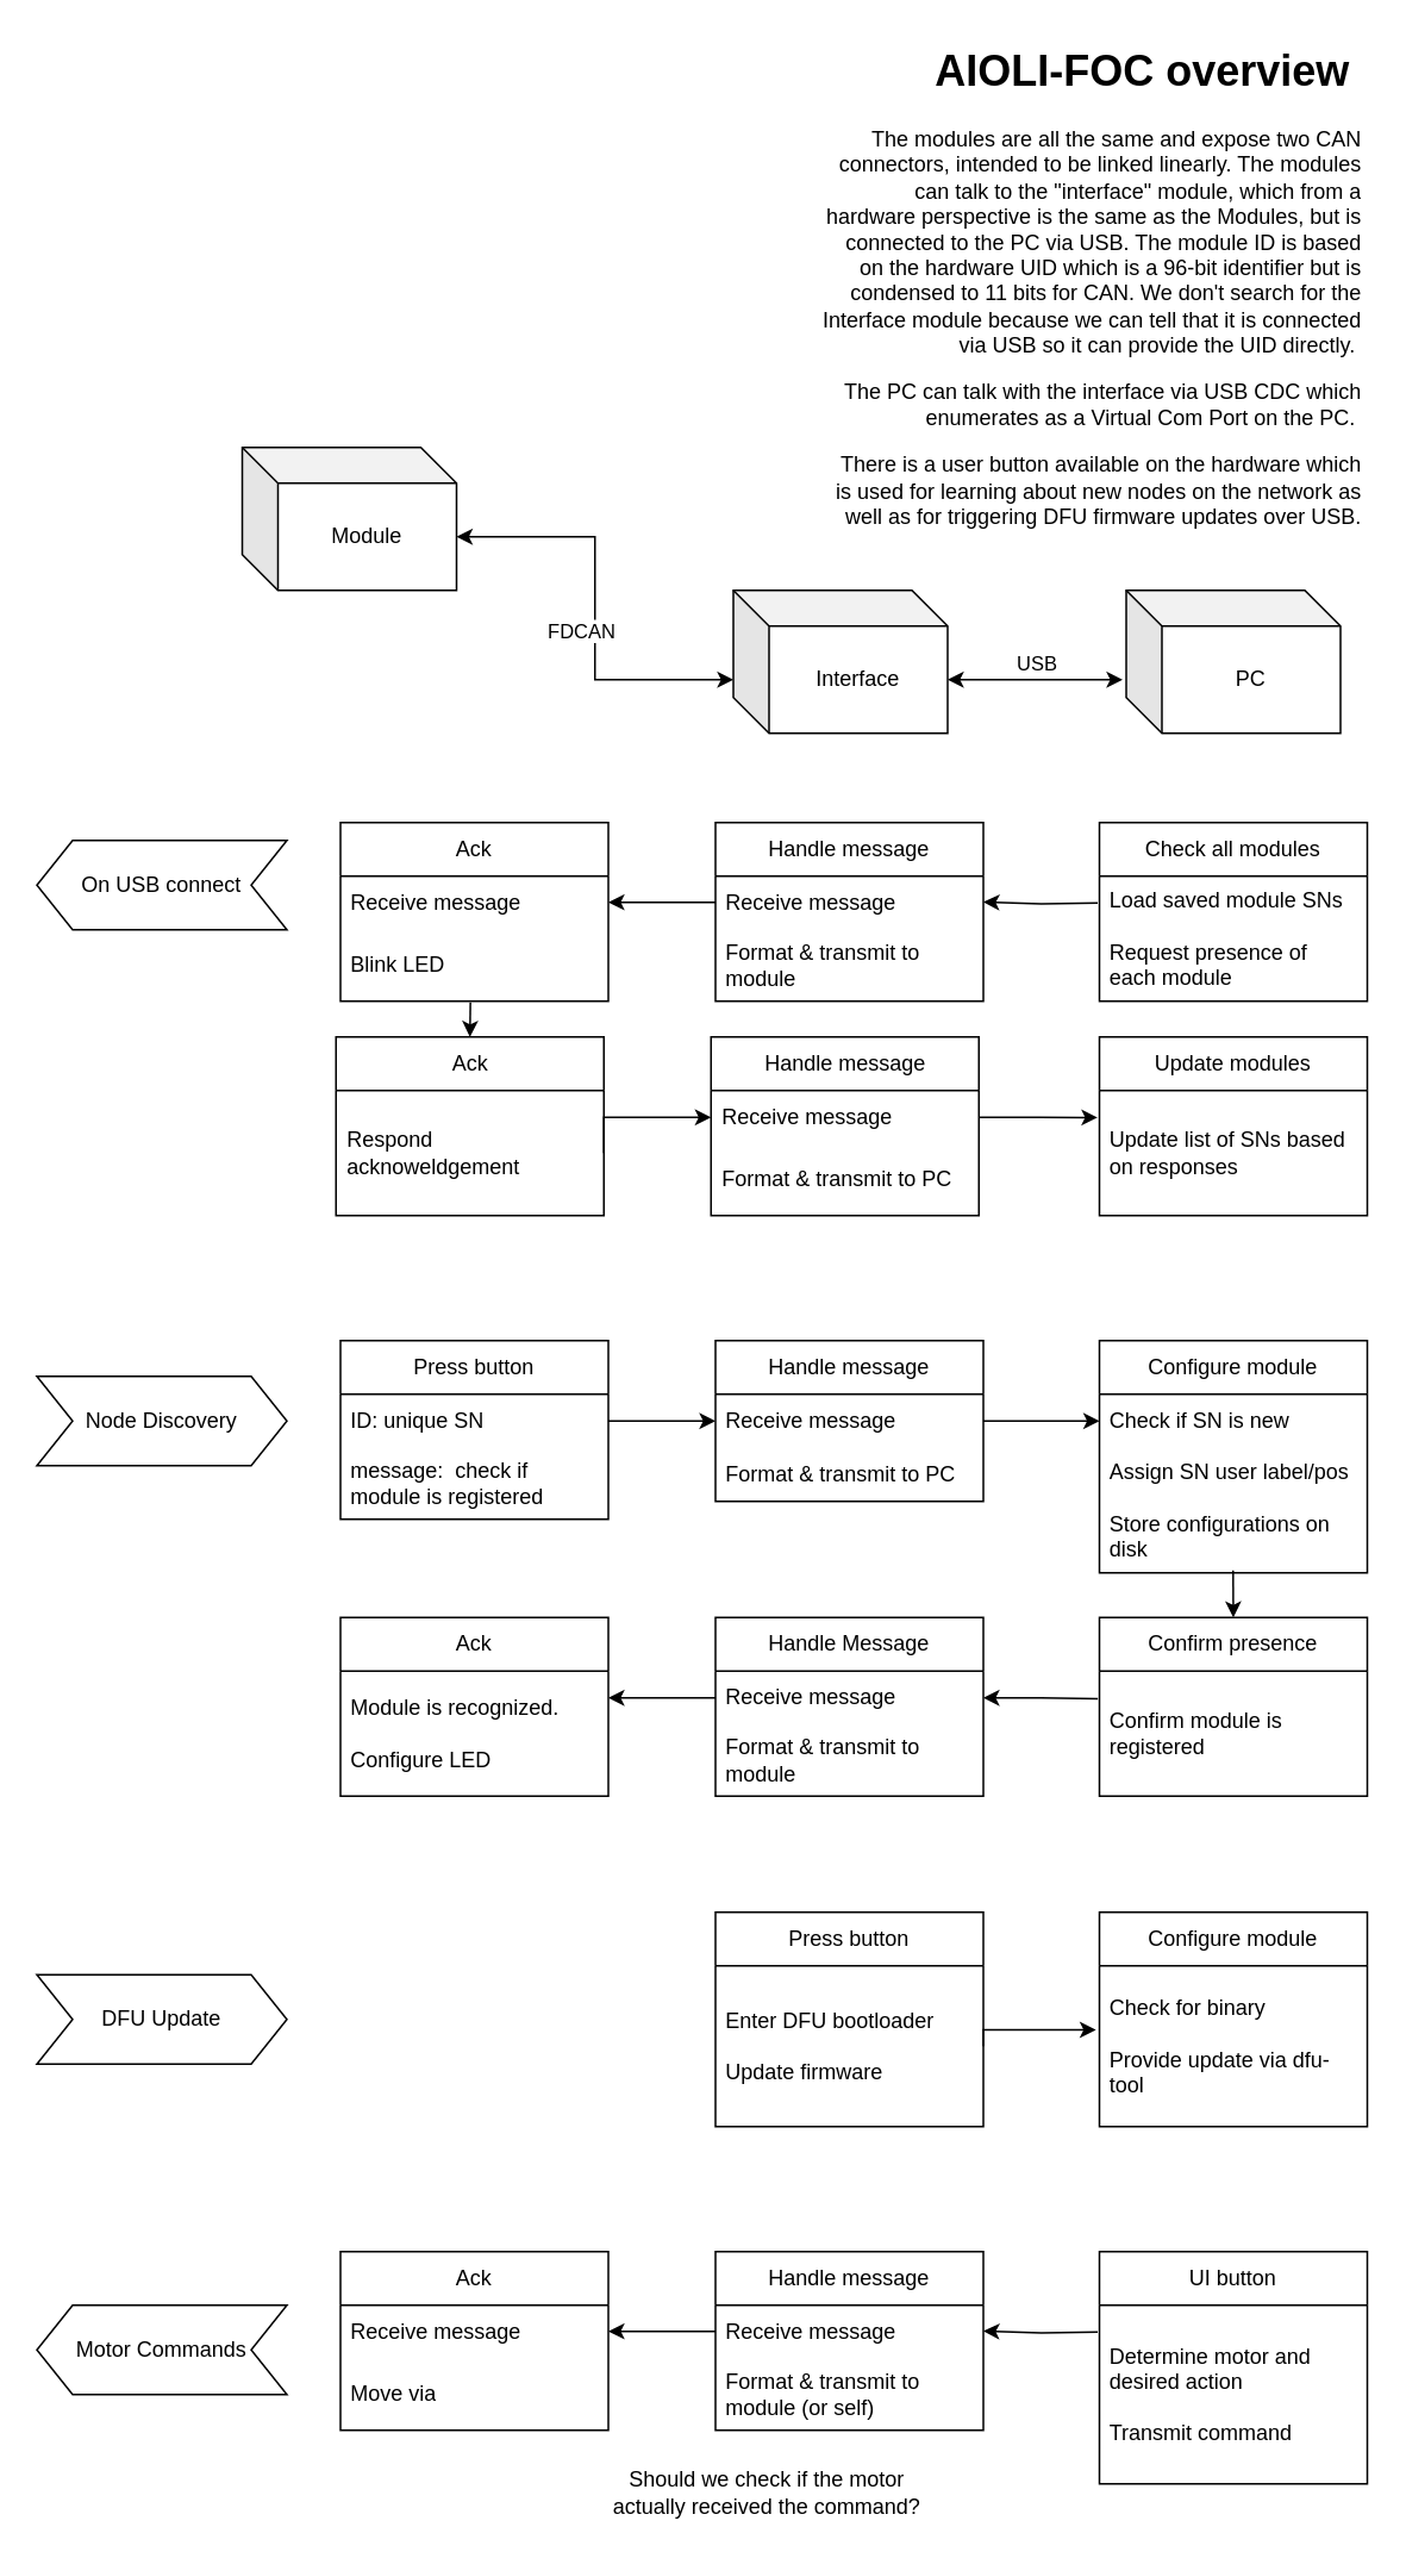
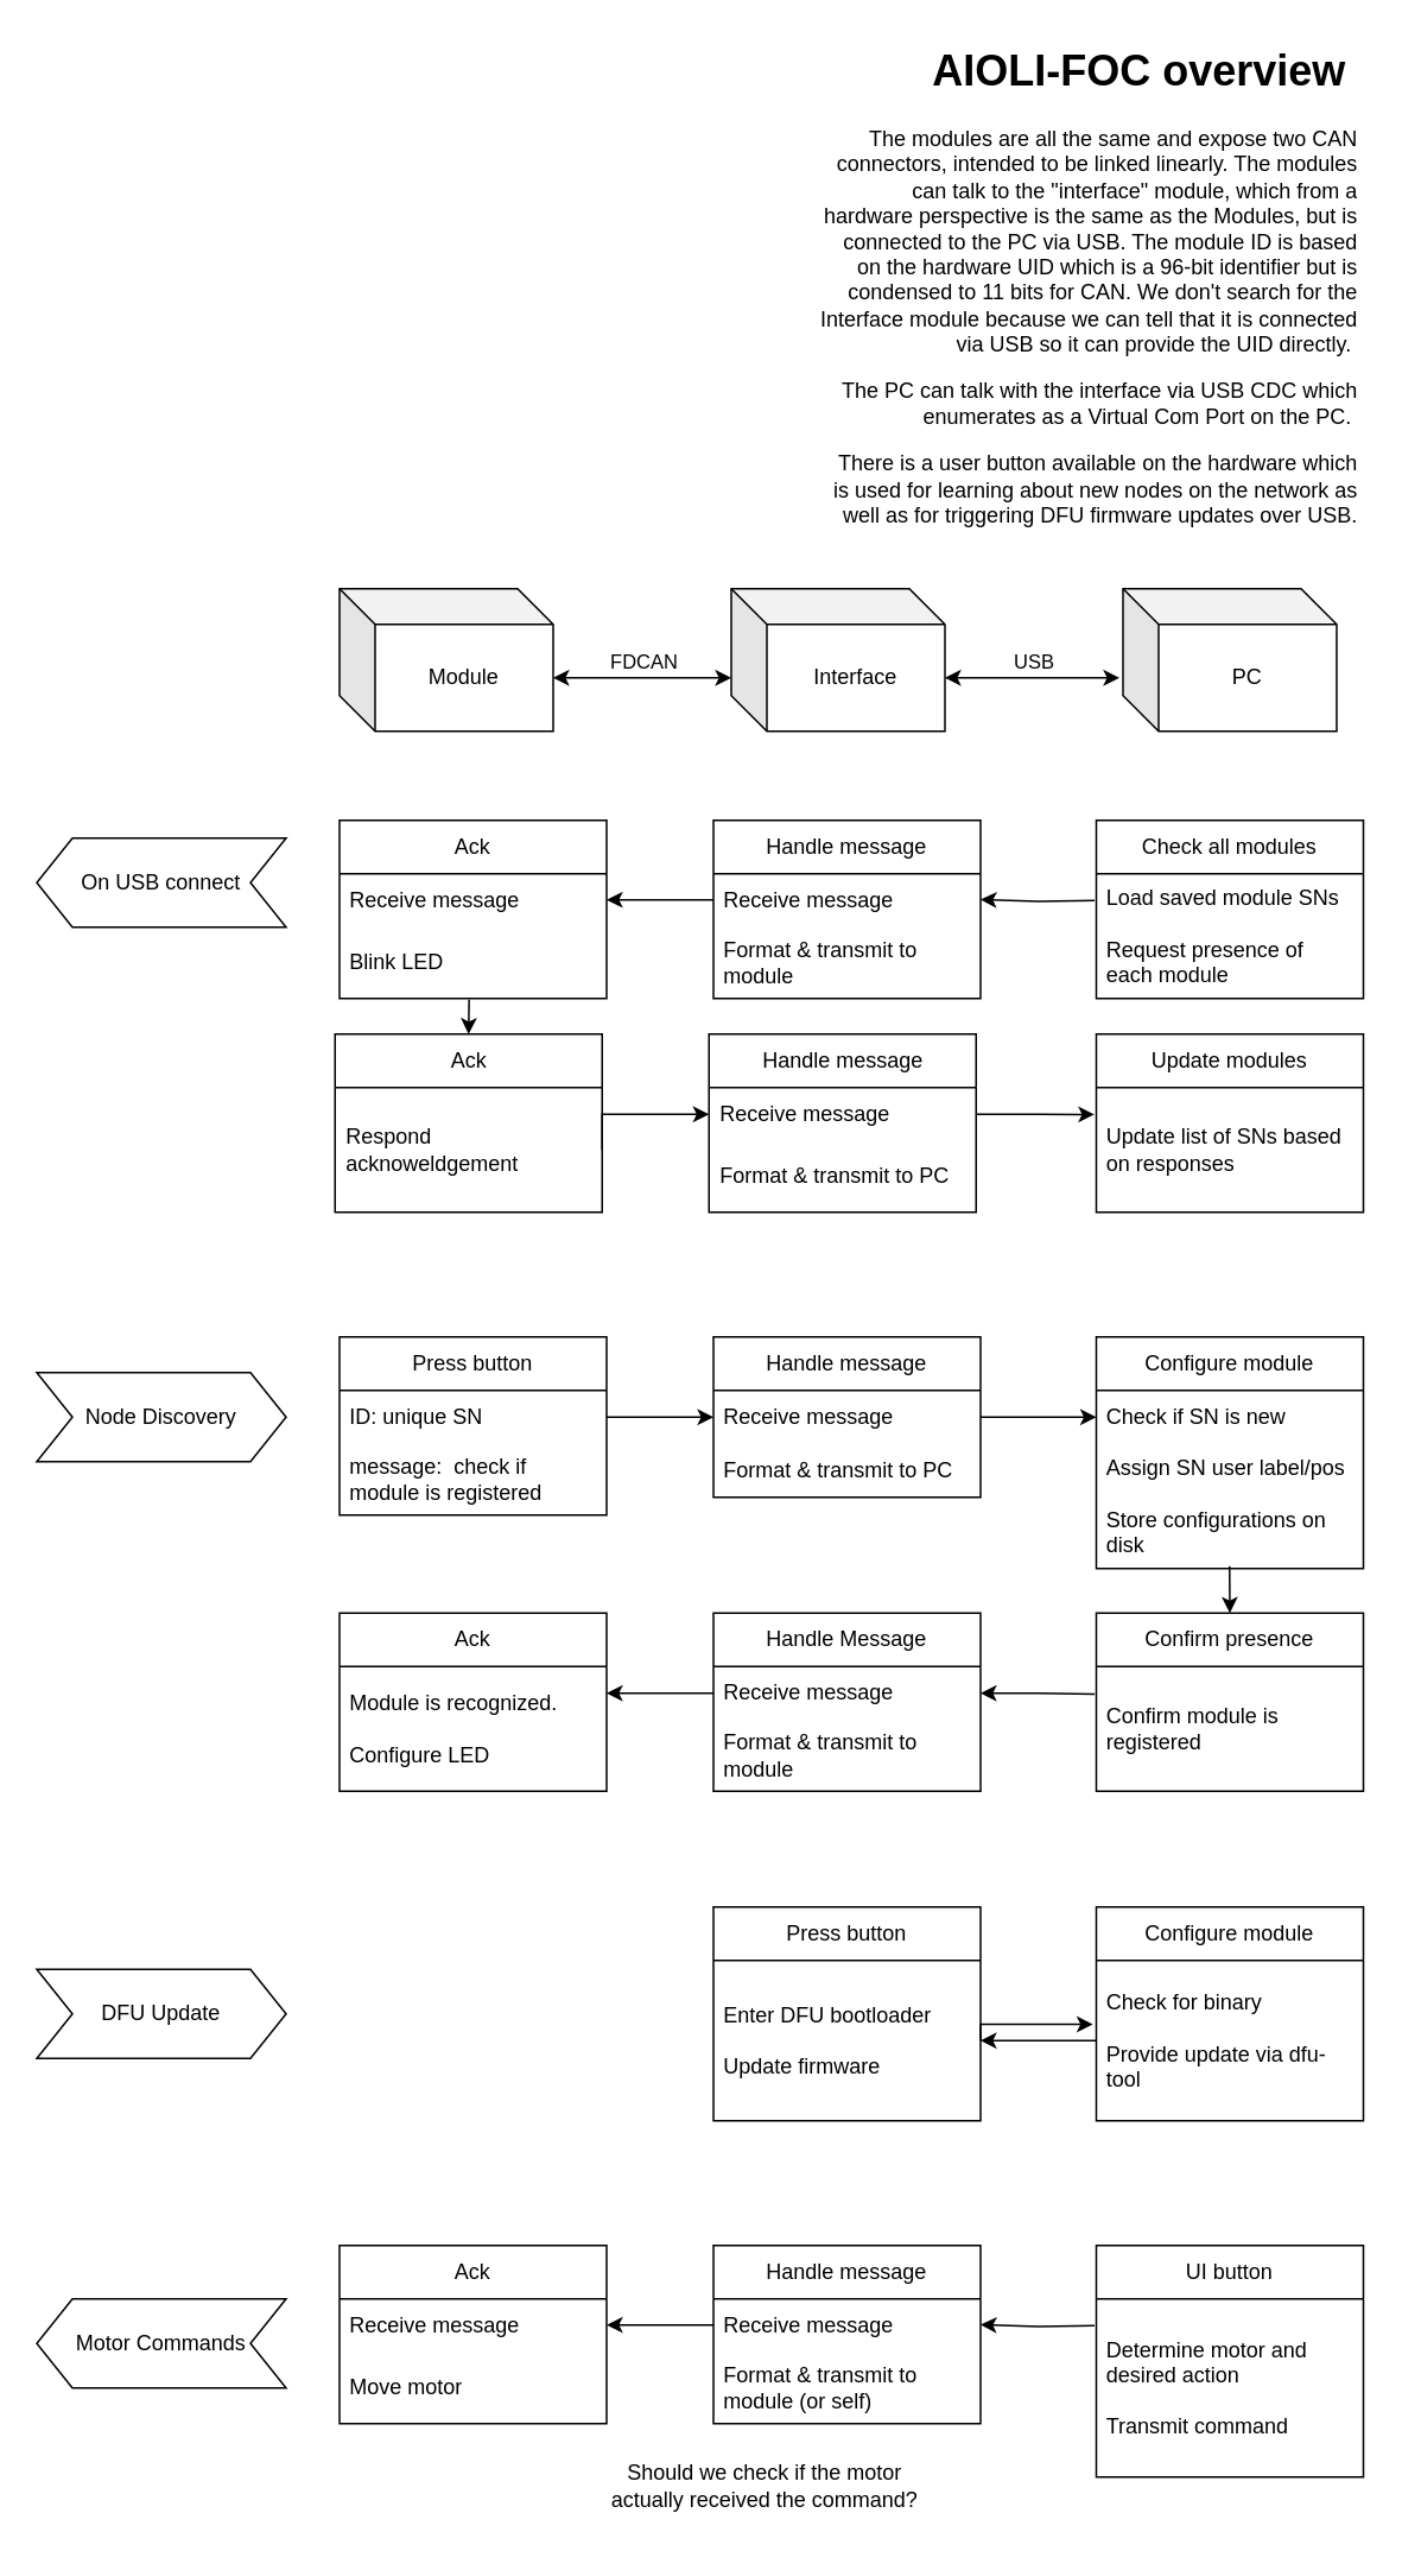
- <mxCell id="4" value="Module" style="shape=cube;whiteSpace=wrap;html=1;boundedLbl=1;backgroundOutline=1;darkOpacity=0.05;darkOpacity2=0.1;" vertex="1" parent="1"><mxGeometry x="135" y="250" width="120" height="80" as="geometry" /></mxCell>
+ <mxCell id="4" value="Module" style="shape=cube;whiteSpace=wrap;html=1;boundedLbl=1;backgroundOutline=1;darkOpacity=0.05;darkOpacity2=0.1;" vertex="1" parent="1"><mxGeometry x="190" y="330" width="120" height="80" as="geometry" /></mxCell>
+ <mxCell id="74" style="edgeStyle=orthogonalEdgeStyle;rounded=0;orthogonalLoop=1;jettySize=auto;html=1;exitX=0;exitY=0.5;exitDx=0;exitDy=0;entryX=1;entryY=0.5;entryDx=0;entryDy=0;" edge="1" parent="1" source="28" target="25"><mxGeometry relative="1" as="geometry" /></mxCell>
- <mxCell id="84" value="Move via" style="text;strokeColor=none;fillColor=none;align=left;verticalAlign=middle;spacingLeft=4;spacingRight=4;overflow=hidden;points=[[0,0.5],[1,0.5]];portConstraint=eastwest;rotatable=0;whiteSpace=wrap;html=1;" vertex="1" parent="82"><mxGeometry y="60" width="150" height="40" as="geometry" /></mxCell>
+ <mxCell id="84" value="Move motor" style="text;strokeColor=none;fillColor=none;align=left;verticalAlign=middle;spacingLeft=4;spacingRight=4;overflow=hidden;points=[[0,0.5],[1,0.5]];portConstraint=eastwest;rotatable=0;whiteSpace=wrap;html=1;" vertex="1" parent="82"><mxGeometry y="60" width="150" height="40" as="geometry" /></mxCell>
